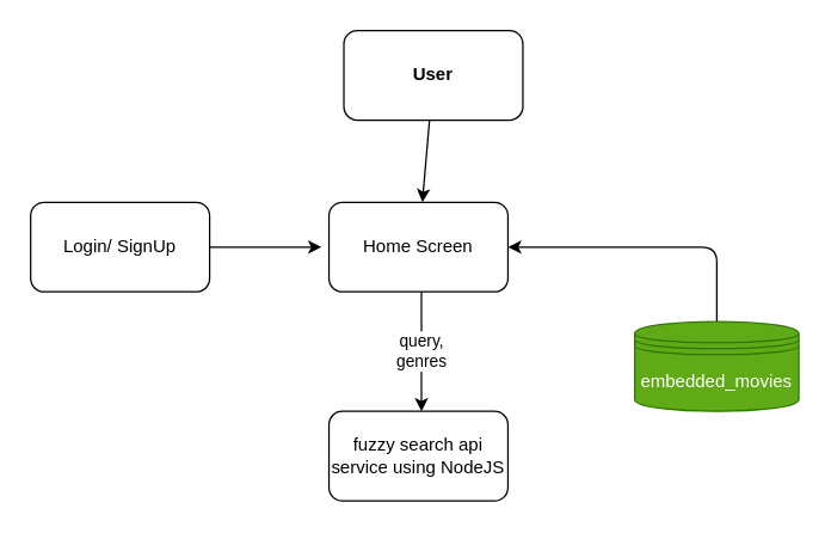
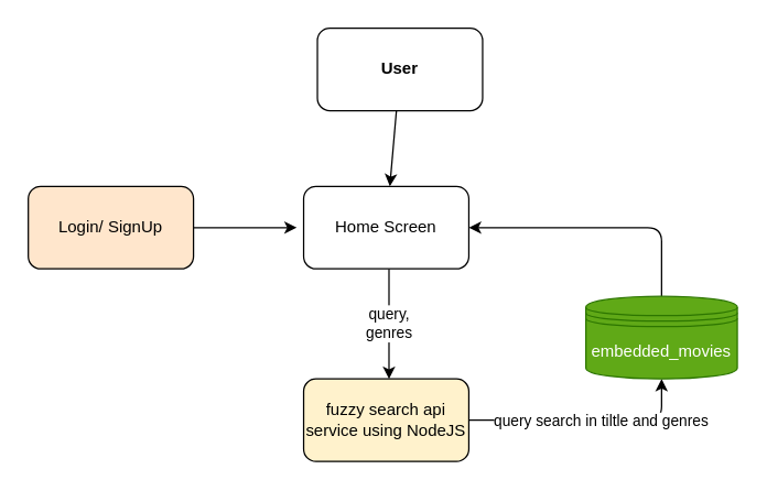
- <mxCell id="7" value="Login/ SignUp" style="whiteSpace=wrap;html=1;rounded=1;" vertex="1" parent="1"><mxGeometry x="20" y="135" width="120" height="60" as="geometry" /></mxCell>
+ <mxCell id="7" value="Login/ SignUp" style="whiteSpace=wrap;html=1;rounded=1;fillColor=#ffe6cc;" vertex="1" parent="1"><mxGeometry x="20" y="135" width="120" height="60" as="geometry" /></mxCell>
- <mxCell id="10" value="fuzzy search api&lt;br&gt;service using NodeJS" style="whiteSpace=wrap;html=1;rounded=1;" vertex="1" parent="1"><mxGeometry x="220" y="275" width="120" height="60" as="geometry" /></mxCell>
+ <mxCell id="10" value="fuzzy search api&lt;br&gt;service using NodeJS" style="whiteSpace=wrap;html=1;rounded=1;fillColor=#fff2cc;" vertex="1" parent="1"><mxGeometry x="220" y="275" width="120" height="60" as="geometry" /></mxCell>
+ <mxCell id="8" style="edgeStyle=none;html=1;exitX=1;exitY=0.5;exitDx=0;exitDy=0;entryX=0.5;entryY=1;entryDx=0;entryDy=0;" edge="1" parent="1" source="10" target="12"><mxGeometry relative="1" as="geometry"><Array as="points"><mxPoint x="480" y="305" /></Array></mxGeometry></mxCell>
+ <mxCell id="9" value="query search in tiltle and genres" style="edgeLabel;html=1;align=center;verticalAlign=middle;resizable=0;points=[];" vertex="1" connectable="0" parent="8"><mxGeometry x="-0.042" y="3" relative="1" as="geometry"><mxPoint x="14" y="3" as="offset" /></mxGeometry></mxCell>
